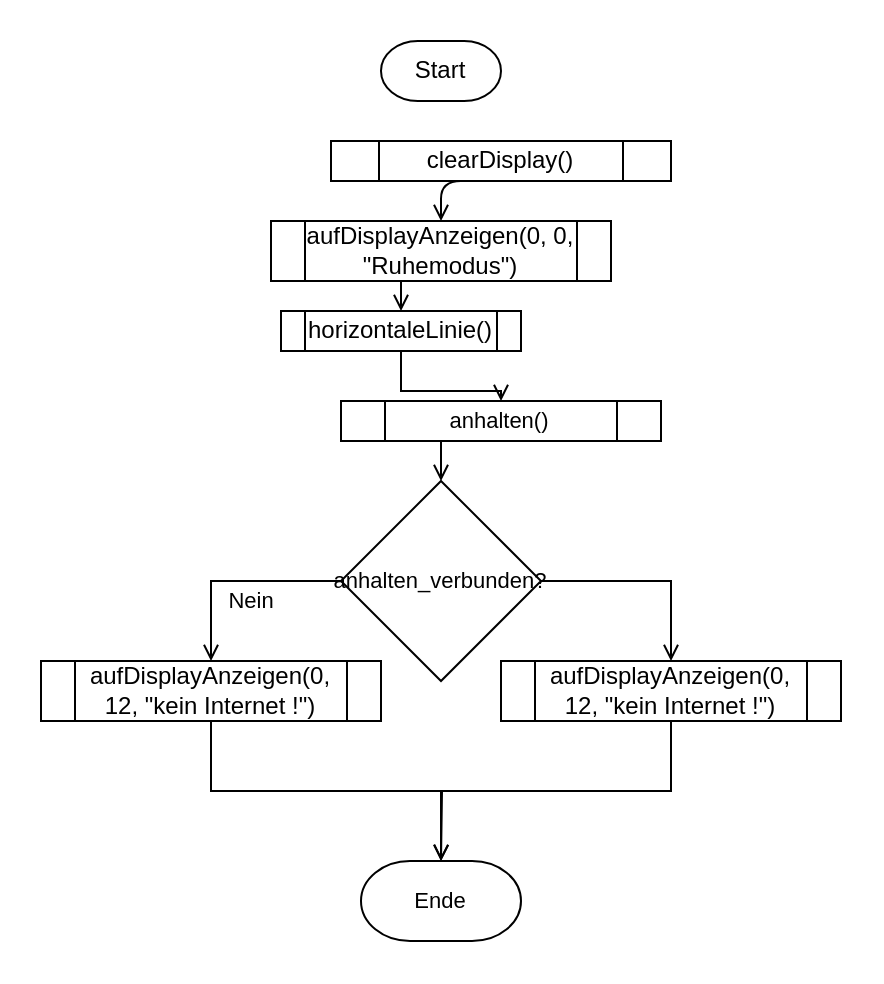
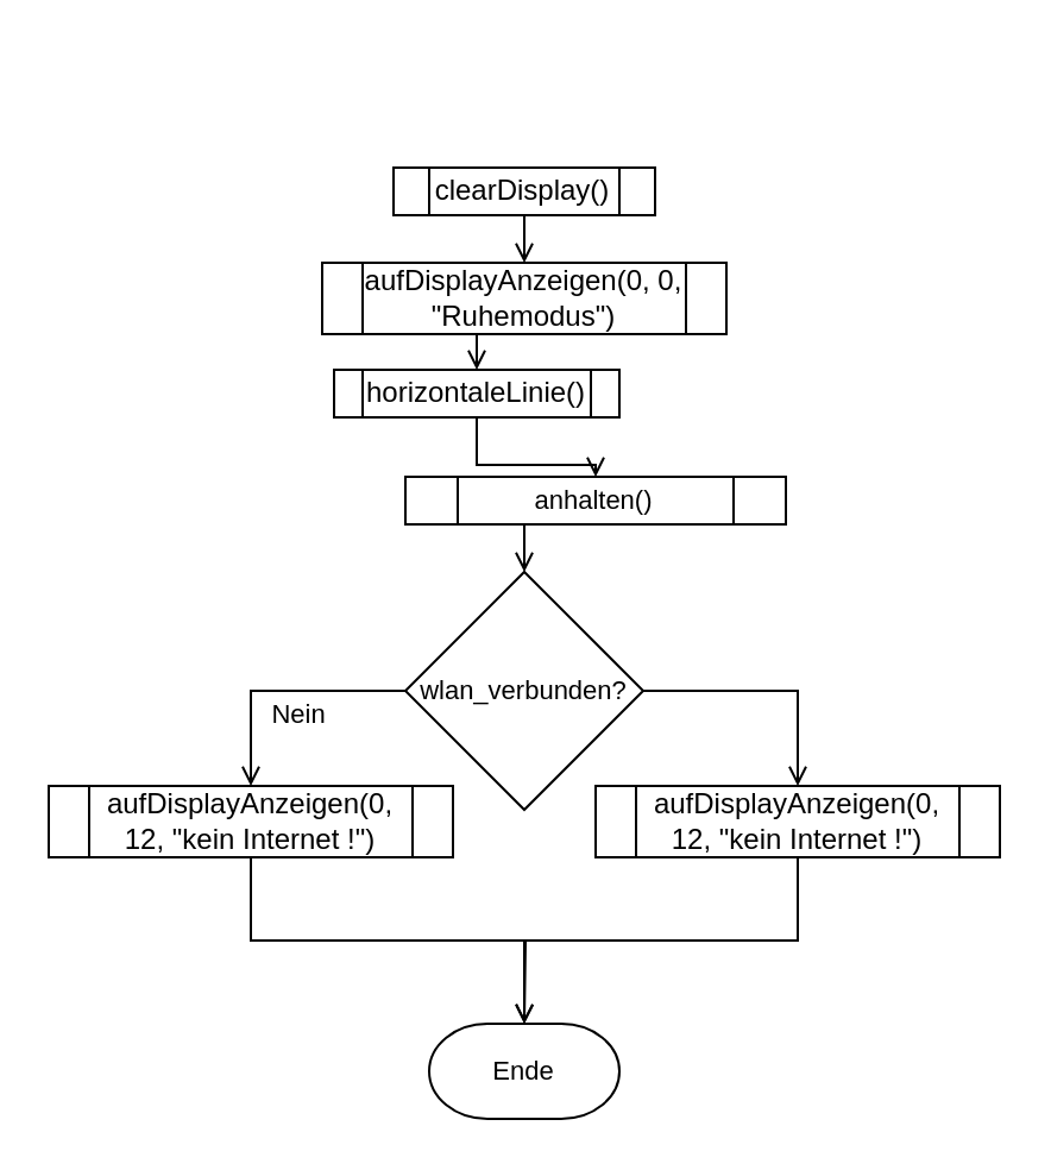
- <mxCell id="2" value="Start" style="strokeWidth=1;html=1;shape=mxgraph.flowchart.terminator;whiteSpace=wrap;labelBackgroundColor=none;labelBorderColor=none;" vertex="1" parent="1"><mxGeometry x="190" y="20" width="60" height="30" as="geometry" /></mxCell>
- <mxCell id="4" value="clearDisplay()" style="verticalLabelPosition=middle;verticalAlign=middle;html=1;shape=process;whiteSpace=wrap;size=0.14;arcSize=0;labelPosition=center;align=center;" vertex="1" parent="1"><mxGeometry x="165" y="70" width="170" height="20" as="geometry" /></mxCell>
+ <mxCell id="4" value="clearDisplay()" style="verticalLabelPosition=middle;verticalAlign=middle;html=1;shape=process;whiteSpace=wrap;size=0.14;arcSize=0;labelPosition=center;align=center;" vertex="1" parent="1"><mxGeometry x="165" y="70" width="110" height="20" as="geometry" /></mxCell>
- <mxCell id="13" value="anhalten_verbunden?" style="strokeWidth=1;html=1;shape=mxgraph.flowchart.decision;whiteSpace=wrap;rounded=0;fontFamily=Helvetica;fontSize=11;fontColor=default;fillColor=default;" vertex="1" parent="1"><mxGeometry x="170" y="240" width="100" height="100" as="geometry" /></mxCell>
+ <mxCell id="13" value="wlan_verbunden?" style="strokeWidth=1;html=1;shape=mxgraph.flowchart.decision;whiteSpace=wrap;rounded=0;fontFamily=Helvetica;fontSize=11;fontColor=default;fillColor=default;" vertex="1" parent="1"><mxGeometry x="170" y="240" width="100" height="100" as="geometry" /></mxCell>
